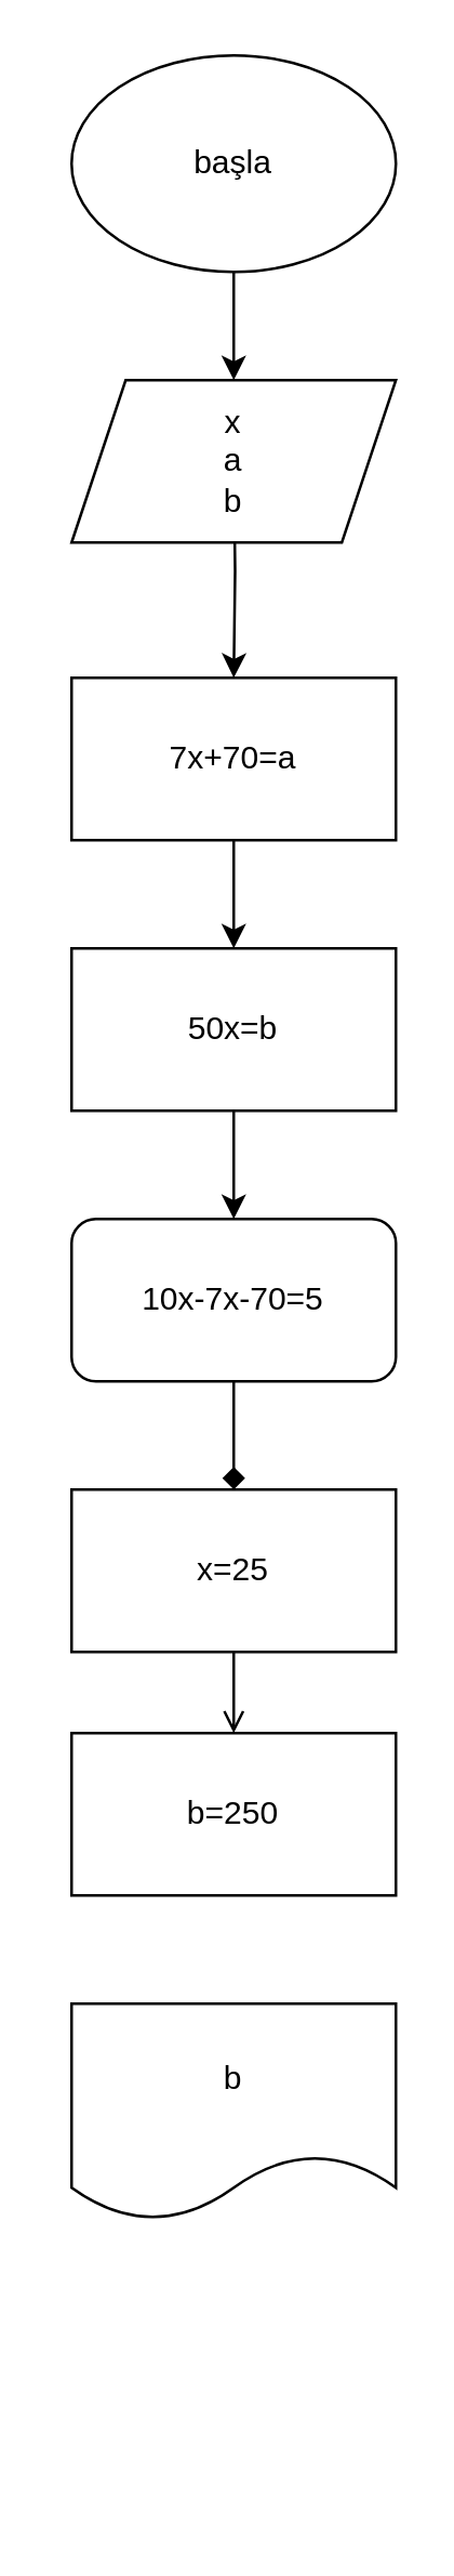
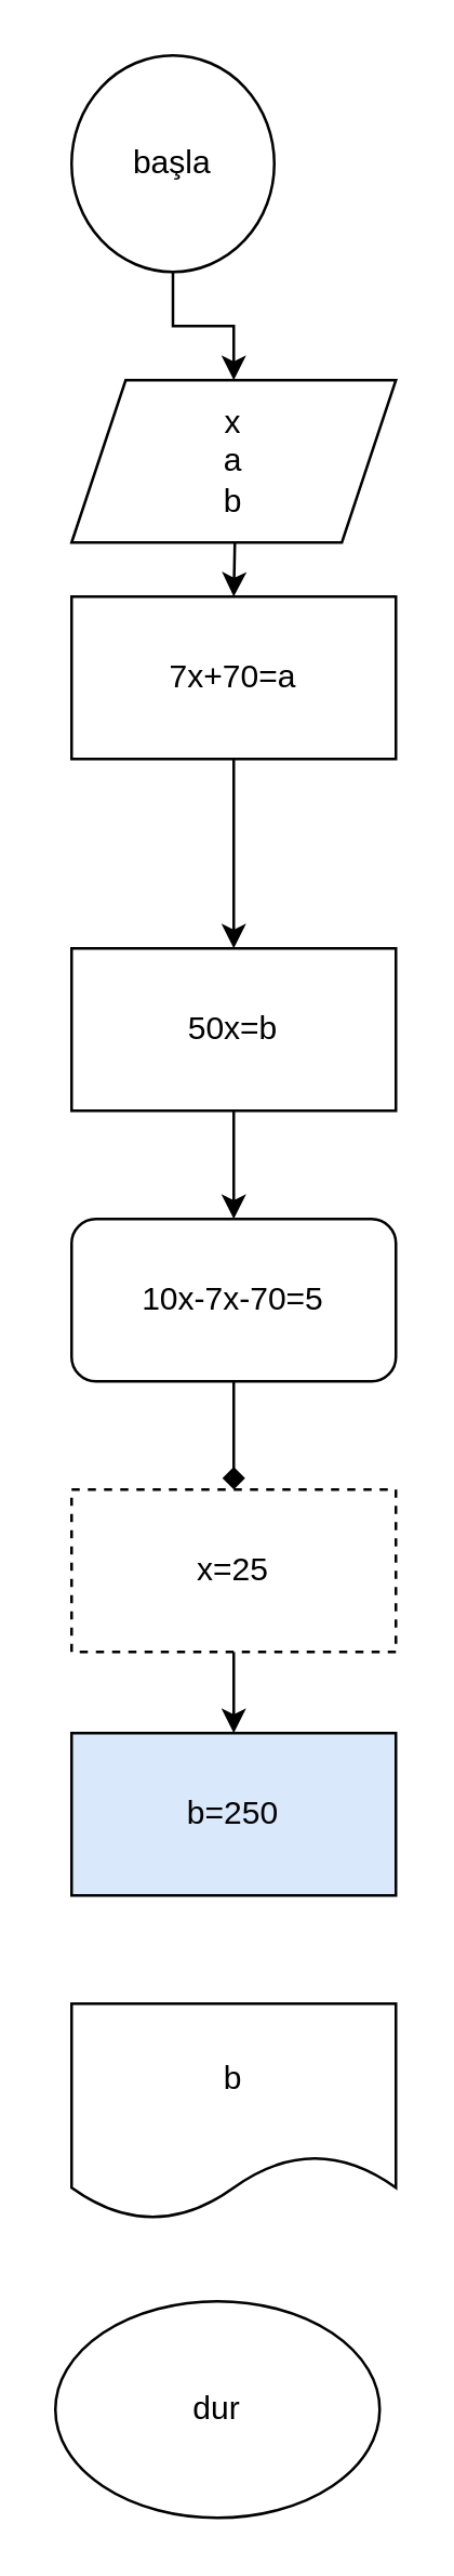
- <mxCell id="3" value="başla" style="ellipse;whiteSpace=wrap;html=1;" parent="1" vertex="1"><mxGeometry x="26" y="20" width="120" height="80" as="geometry" /></mxCell>
+ <mxCell id="3" value="başla" style="ellipse;whiteSpace=wrap;html=1;" parent="1" vertex="1"><mxGeometry x="26" y="20" width="75" height="80" as="geometry" /></mxCell>
- <mxCell id="6" value="7x+70=a" style="rounded=0;whiteSpace=wrap;html=1;" parent="1" vertex="1"><mxGeometry x="26" y="250" width="120" height="60" as="geometry" /></mxCell>
+ <mxCell id="6" value="7x+70=a" style="rounded=0;whiteSpace=wrap;html=1;" parent="1" vertex="1"><mxGeometry x="26" y="220" width="120" height="60" as="geometry" /></mxCell>
- <mxCell id="13" value="x=25" style="rounded=0;whiteSpace=wrap;html=1;" parent="1" vertex="1"><mxGeometry x="26" y="550" width="120" height="60" as="geometry" /></mxCell>
+ <mxCell id="13" value="x=25" style="rounded=0;whiteSpace=wrap;html=1;dashed=1;" parent="1" vertex="1"><mxGeometry x="26" y="550" width="120" height="60" as="geometry" /></mxCell>
- <mxCell id="12" value="" style="edgeStyle=orthogonalEdgeStyle;rounded=0;orthogonalLoop=1;jettySize=auto;html=1;endArrow=open;" parent="1" source="13" target="14" edge="1"><mxGeometry relative="1" as="geometry" /></mxCell>
+ <mxCell id="12" value="" style="edgeStyle=orthogonalEdgeStyle;rounded=0;orthogonalLoop=1;jettySize=auto;html=1;" parent="1" source="13" target="14" edge="1"><mxGeometry relative="1" as="geometry" /></mxCell>
- <mxCell id="14" value="b=250" style="rounded=0;whiteSpace=wrap;html=1;" parent="1" vertex="1"><mxGeometry x="26" y="640" width="120" height="60" as="geometry" /></mxCell>
+ <mxCell id="14" value="b=250" style="rounded=0;whiteSpace=wrap;html=1;fillColor=#dae8fc;" parent="1" vertex="1"><mxGeometry x="26" y="640" width="120" height="60" as="geometry" /></mxCell>
+ <mxCell id="15" value="dur" style="ellipse;whiteSpace=wrap;html=1;rounded=0;" parent="1" vertex="1"><mxGeometry x="20" y="850" width="120" height="80" as="geometry" /></mxCell>
